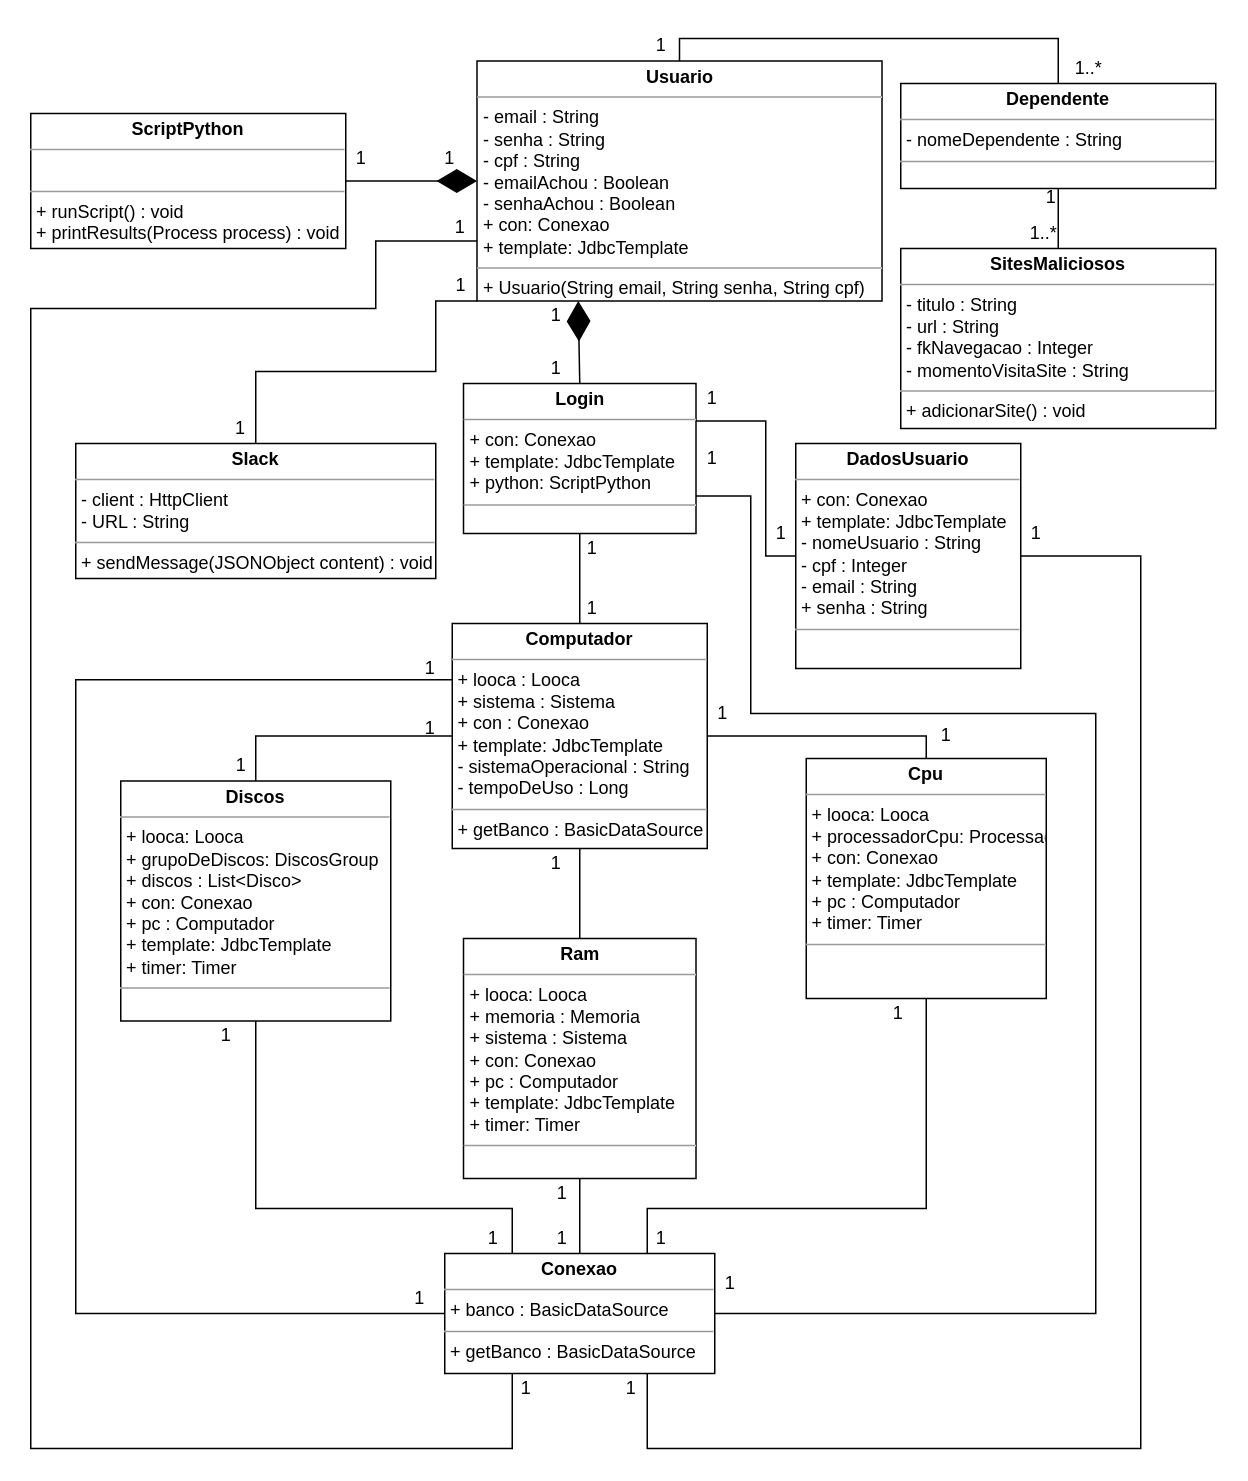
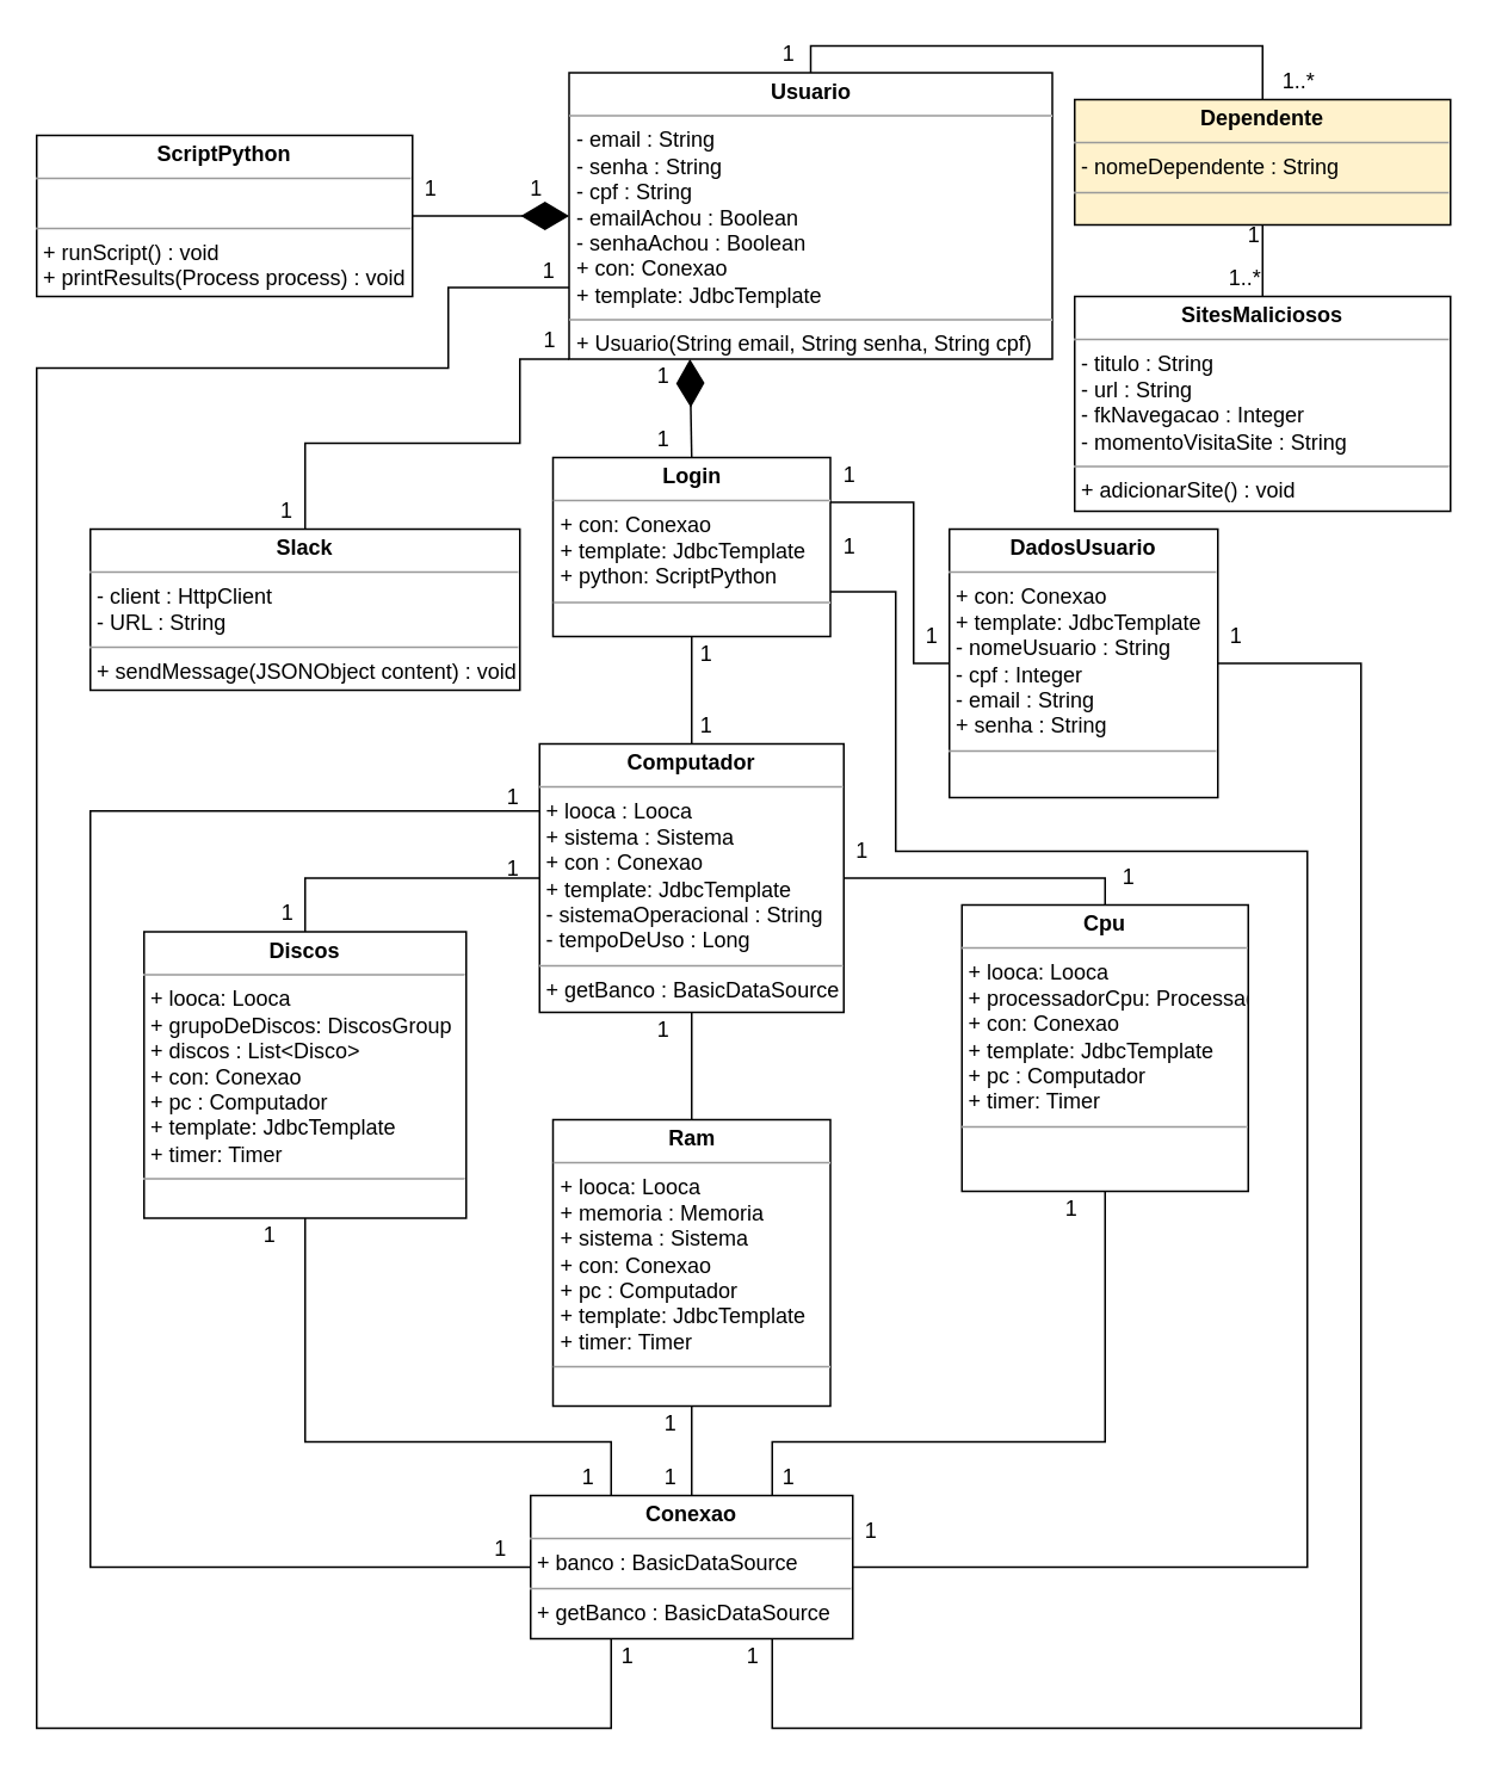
- <mxCell id="49" value="&lt;p style=&quot;margin: 0px ; margin-top: 4px ; text-align: center&quot;&gt;&lt;b&gt;Dependente&lt;/b&gt;&lt;/p&gt;&lt;hr size=&quot;1&quot;&gt;&lt;p style=&quot;margin: 0px ; margin-left: 4px&quot;&gt;- nomeDependente : String&lt;/p&gt;&lt;hr size=&quot;1&quot;&gt;&lt;p style=&quot;margin: 0px ; margin-left: 4px&quot;&gt;&lt;br&gt;&lt;/p&gt;&lt;p style=&quot;margin: 0px ; margin-left: 4px&quot;&gt;&lt;br&gt;&lt;/p&gt;" style="verticalAlign=top;align=left;overflow=fill;fontSize=12;fontFamily=Helvetica;html=1;" parent="1" vertex="1"><mxGeometry x="600" y="55" width="210" height="70" as="geometry" /></mxCell>
+ <mxCell id="49" value="&lt;p style=&quot;margin: 0px ; margin-top: 4px ; text-align: center&quot;&gt;&lt;b&gt;Dependente&lt;/b&gt;&lt;/p&gt;&lt;hr size=&quot;1&quot;&gt;&lt;p style=&quot;margin: 0px ; margin-left: 4px&quot;&gt;- nomeDependente : String&lt;/p&gt;&lt;hr size=&quot;1&quot;&gt;&lt;p style=&quot;margin: 0px ; margin-left: 4px&quot;&gt;&lt;br&gt;&lt;/p&gt;&lt;p style=&quot;margin: 0px ; margin-left: 4px&quot;&gt;&lt;br&gt;&lt;/p&gt;" style="verticalAlign=top;align=left;overflow=fill;fontSize=12;fontFamily=Helvetica;html=1;fillColor=#fff2cc;" parent="1" vertex="1"><mxGeometry x="600" y="55" width="210" height="70" as="geometry" /></mxCell>
